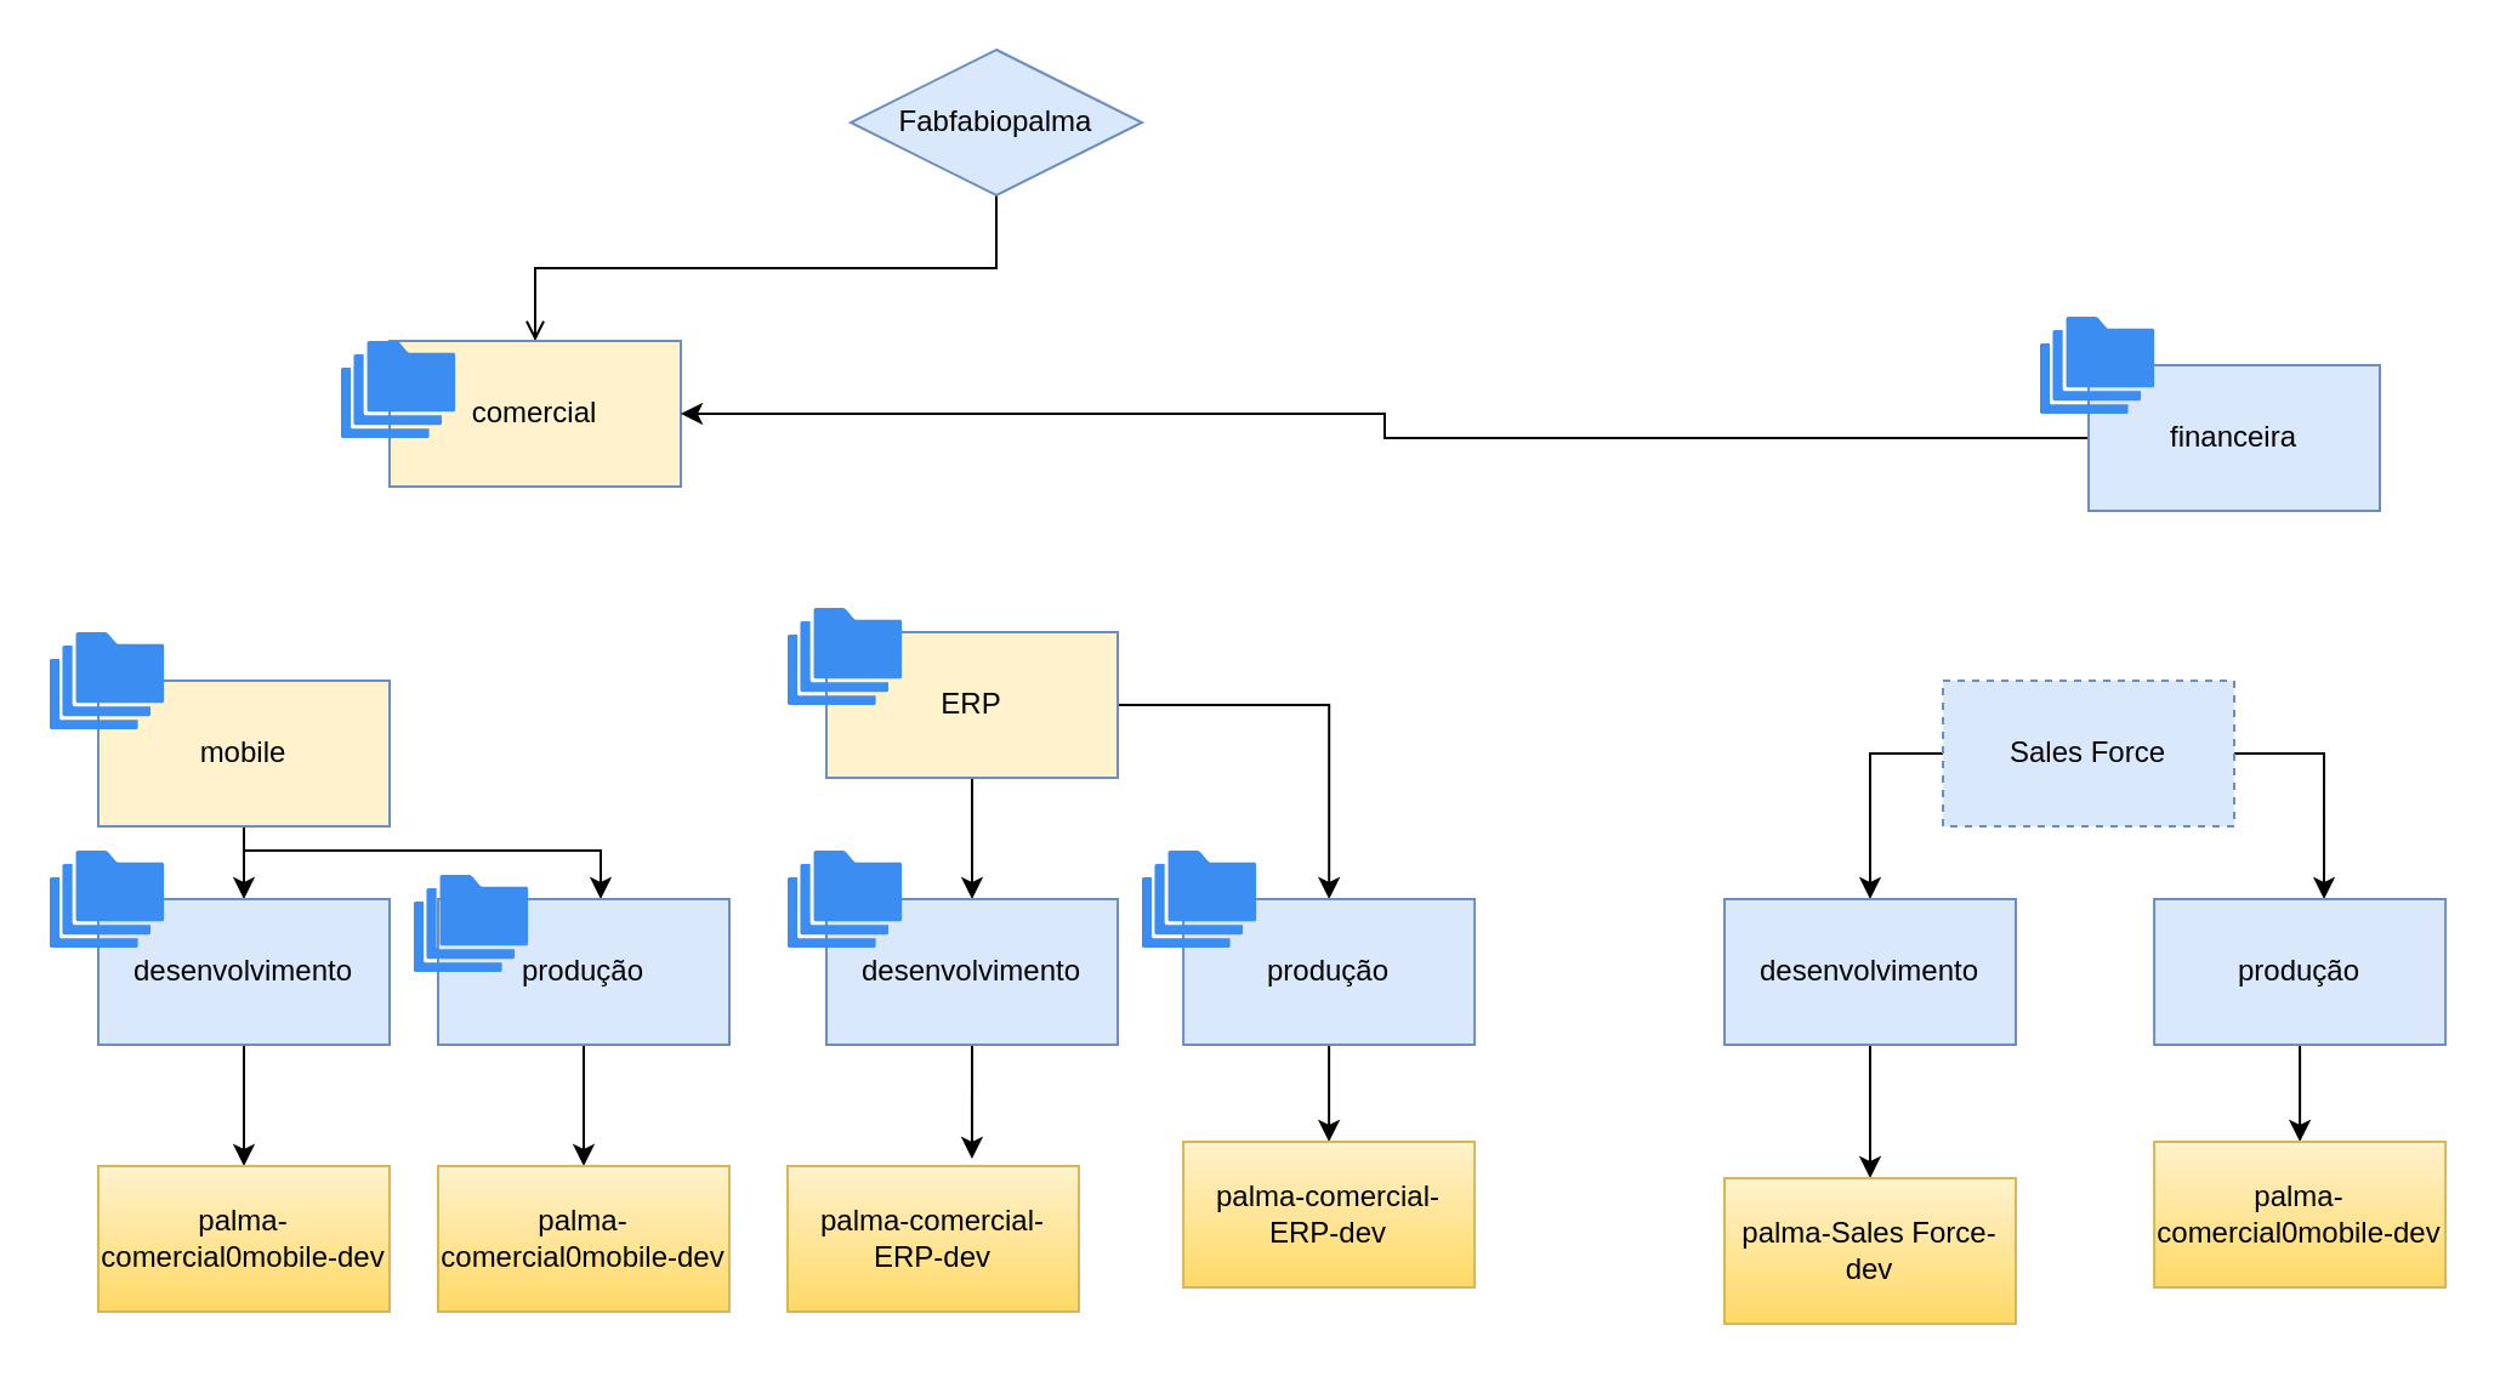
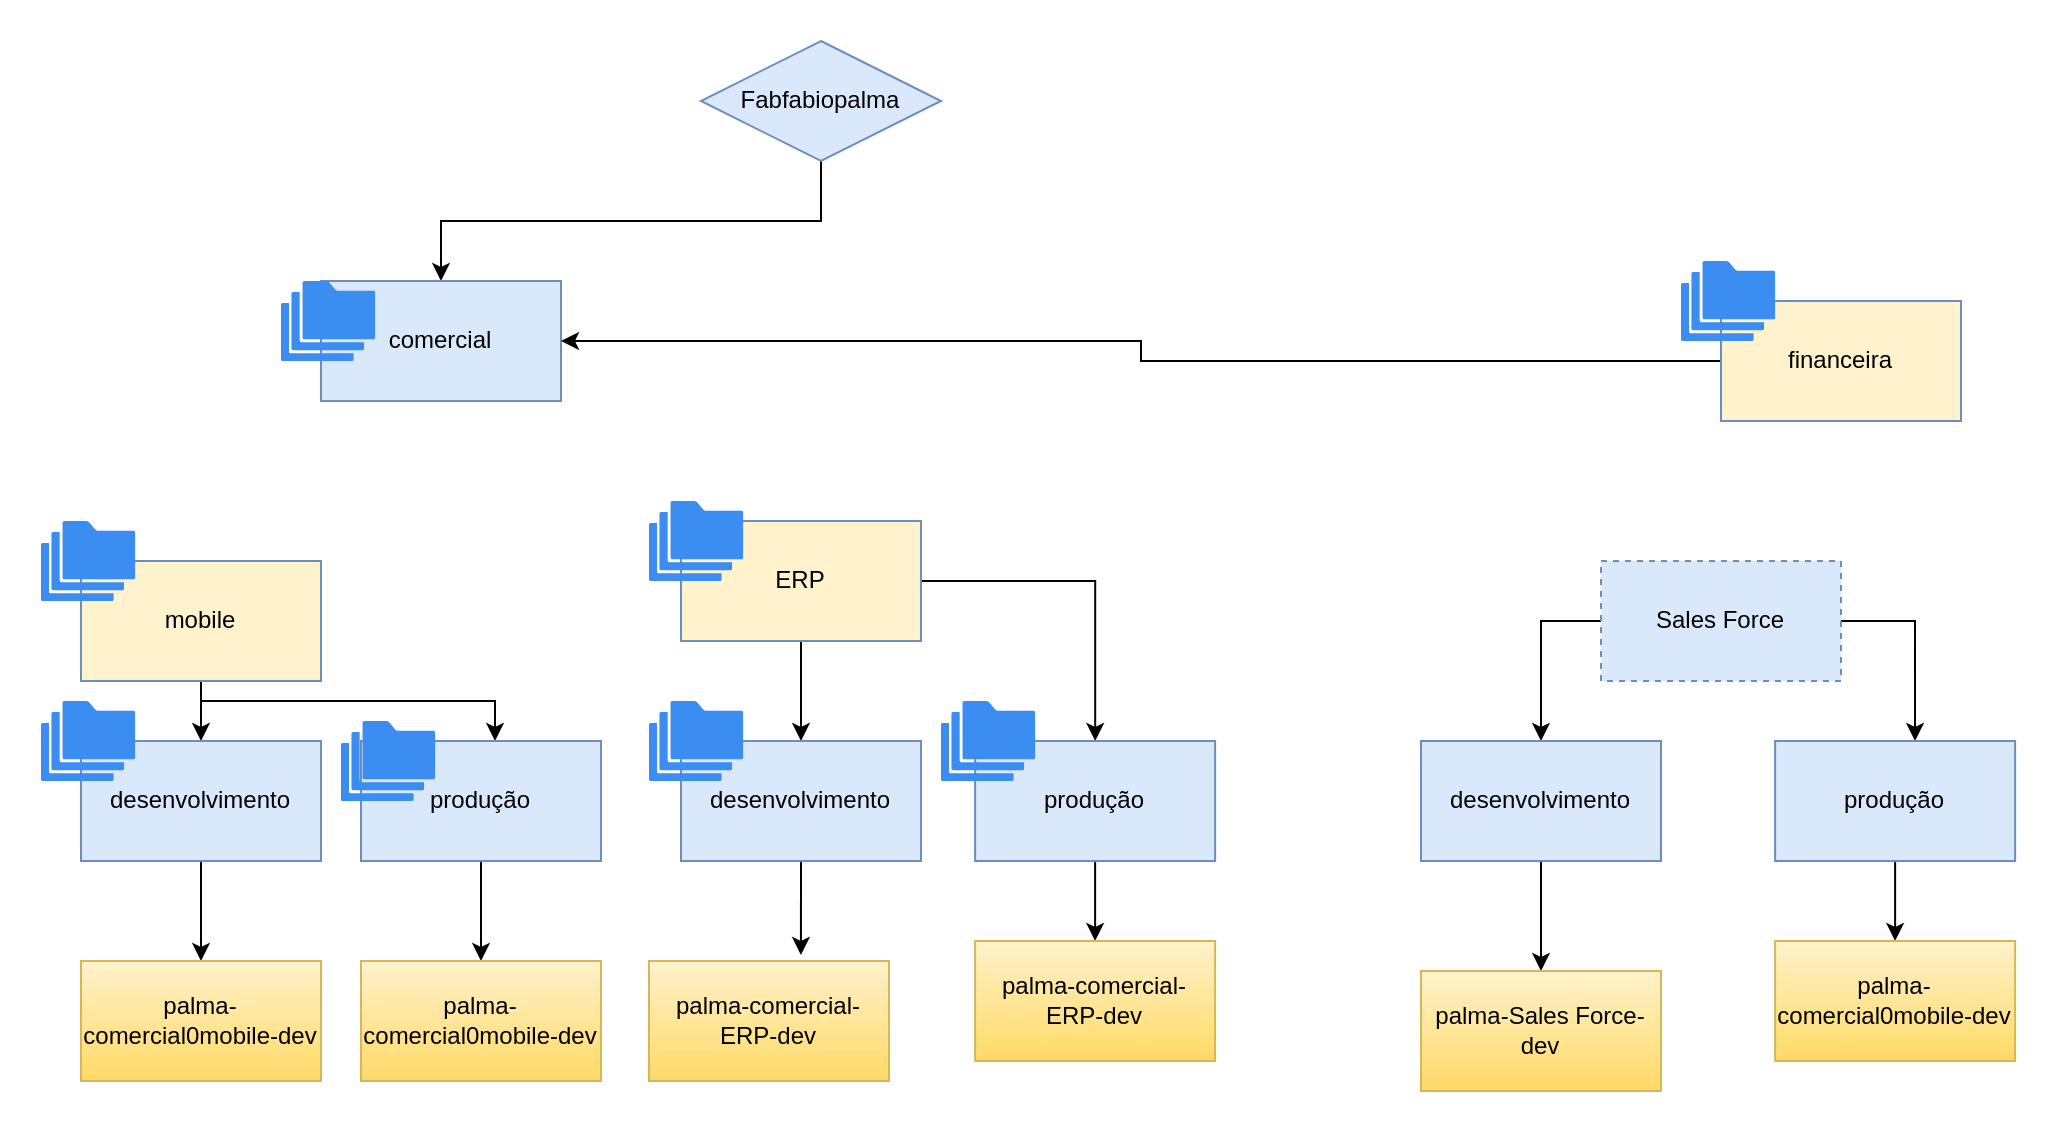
- <mxCell id="2" style="edgeStyle=orthogonalEdgeStyle;rounded=0;orthogonalLoop=1;jettySize=auto;html=1;endArrow=open;" parent="1" source="3" target="4" edge="1"><mxGeometry relative="1" as="geometry"><Array as="points"><mxPoint x="410" y="110" /><mxPoint x="220" y="110" /></Array></mxGeometry></mxCell>
+ <mxCell id="2" style="edgeStyle=orthogonalEdgeStyle;rounded=0;orthogonalLoop=1;jettySize=auto;html=1;" parent="1" source="3" target="4" edge="1"><mxGeometry relative="1" as="geometry"><Array as="points"><mxPoint x="410" y="110" /><mxPoint x="220" y="110" /></Array></mxGeometry></mxCell>
- <mxCell id="4" value="comercial" style="rounded=0;whiteSpace=wrap;html=1;fillColor=#fff2cc;strokeColor=#6c8ebf;" parent="1" vertex="1"><mxGeometry x="160" y="140" width="120" height="60" as="geometry" /></mxCell>
+ <mxCell id="4" value="comercial" style="rounded=0;whiteSpace=wrap;html=1;fillColor=#dae8fc;strokeColor=#6c8ebf;" parent="1" vertex="1"><mxGeometry x="160" y="140" width="120" height="60" as="geometry" /></mxCell>
- <mxCell id="6" value="financeira&lt;br&gt;" style="rounded=0;whiteSpace=wrap;html=1;fillColor=#dae8fc;strokeColor=#6c8ebf;" parent="1" vertex="1"><mxGeometry x="860" y="150" width="120" height="60" as="geometry" /></mxCell>
+ <mxCell id="6" value="financeira&lt;br&gt;" style="rounded=0;whiteSpace=wrap;html=1;fillColor=#fff2cc;strokeColor=#6c8ebf;" parent="1" vertex="1"><mxGeometry x="860" y="150" width="120" height="60" as="geometry" /></mxCell>
